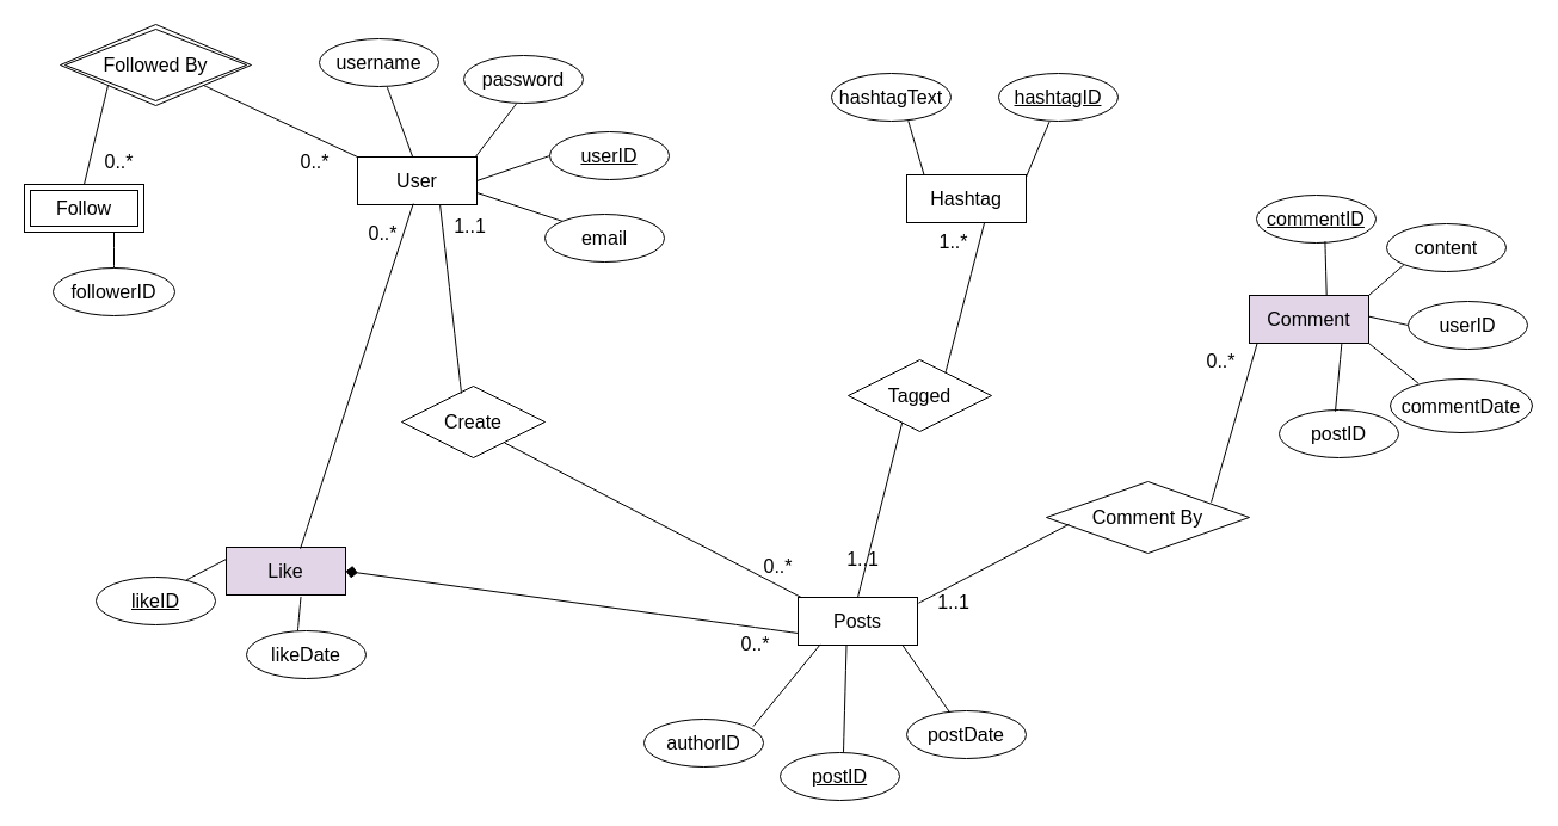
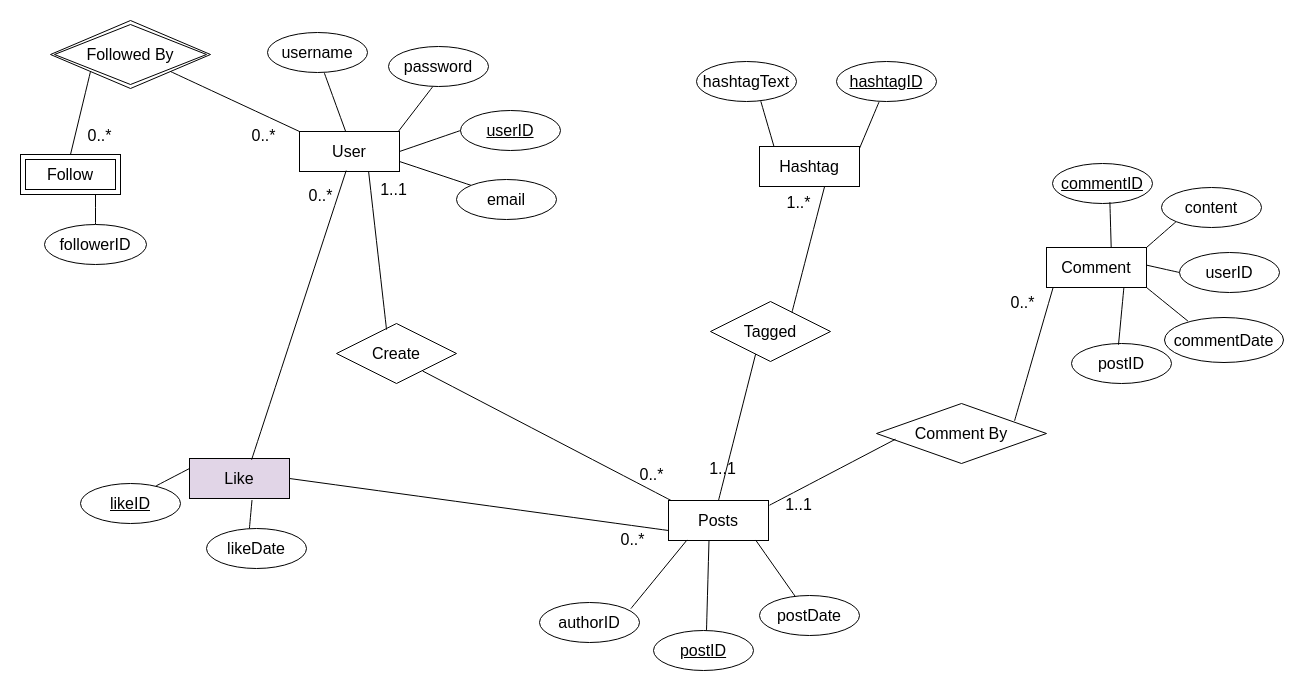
- <mxCell id="5" value="Comment" style="whiteSpace=wrap;html=1;align=center;fontSize=16;fillColor=#e1d5e7;" vertex="1" parent="1"><mxGeometry x="1046" y="247" width="100" height="40" as="geometry" /></mxCell>
+ <mxCell id="5" value="Comment" style="whiteSpace=wrap;html=1;align=center;fontSize=16;" vertex="1" parent="1"><mxGeometry x="1046" y="247" width="100" height="40" as="geometry" /></mxCell>
- <mxCell id="56" value="" style="endArrow=diamond;html=1;rounded=0;fontSize=12;startSize=8;endSize=8;curved=1;entryX=1;entryY=0.5;entryDx=0;entryDy=0;exitX=0;exitY=0.75;exitDx=0;exitDy=0;" edge="1" parent="1" source="6" target="19"><mxGeometry width="50" height="50" relative="1" as="geometry"><mxPoint x="585" y="616" as="sourcePoint" /><mxPoint x="320.6" y="470.76" as="targetPoint" /></mxGeometry></mxCell>
+ <mxCell id="56" value="" style="endArrow=none;html=1;rounded=0;fontSize=12;startSize=8;endSize=8;curved=1;entryX=1;entryY=0.5;entryDx=0;entryDy=0;exitX=0;exitY=0.75;exitDx=0;exitDy=0;" edge="1" parent="1" source="6" target="19"><mxGeometry width="50" height="50" relative="1" as="geometry"><mxPoint x="585" y="616" as="sourcePoint" /><mxPoint x="320.6" y="470.76" as="targetPoint" /></mxGeometry></mxCell>
